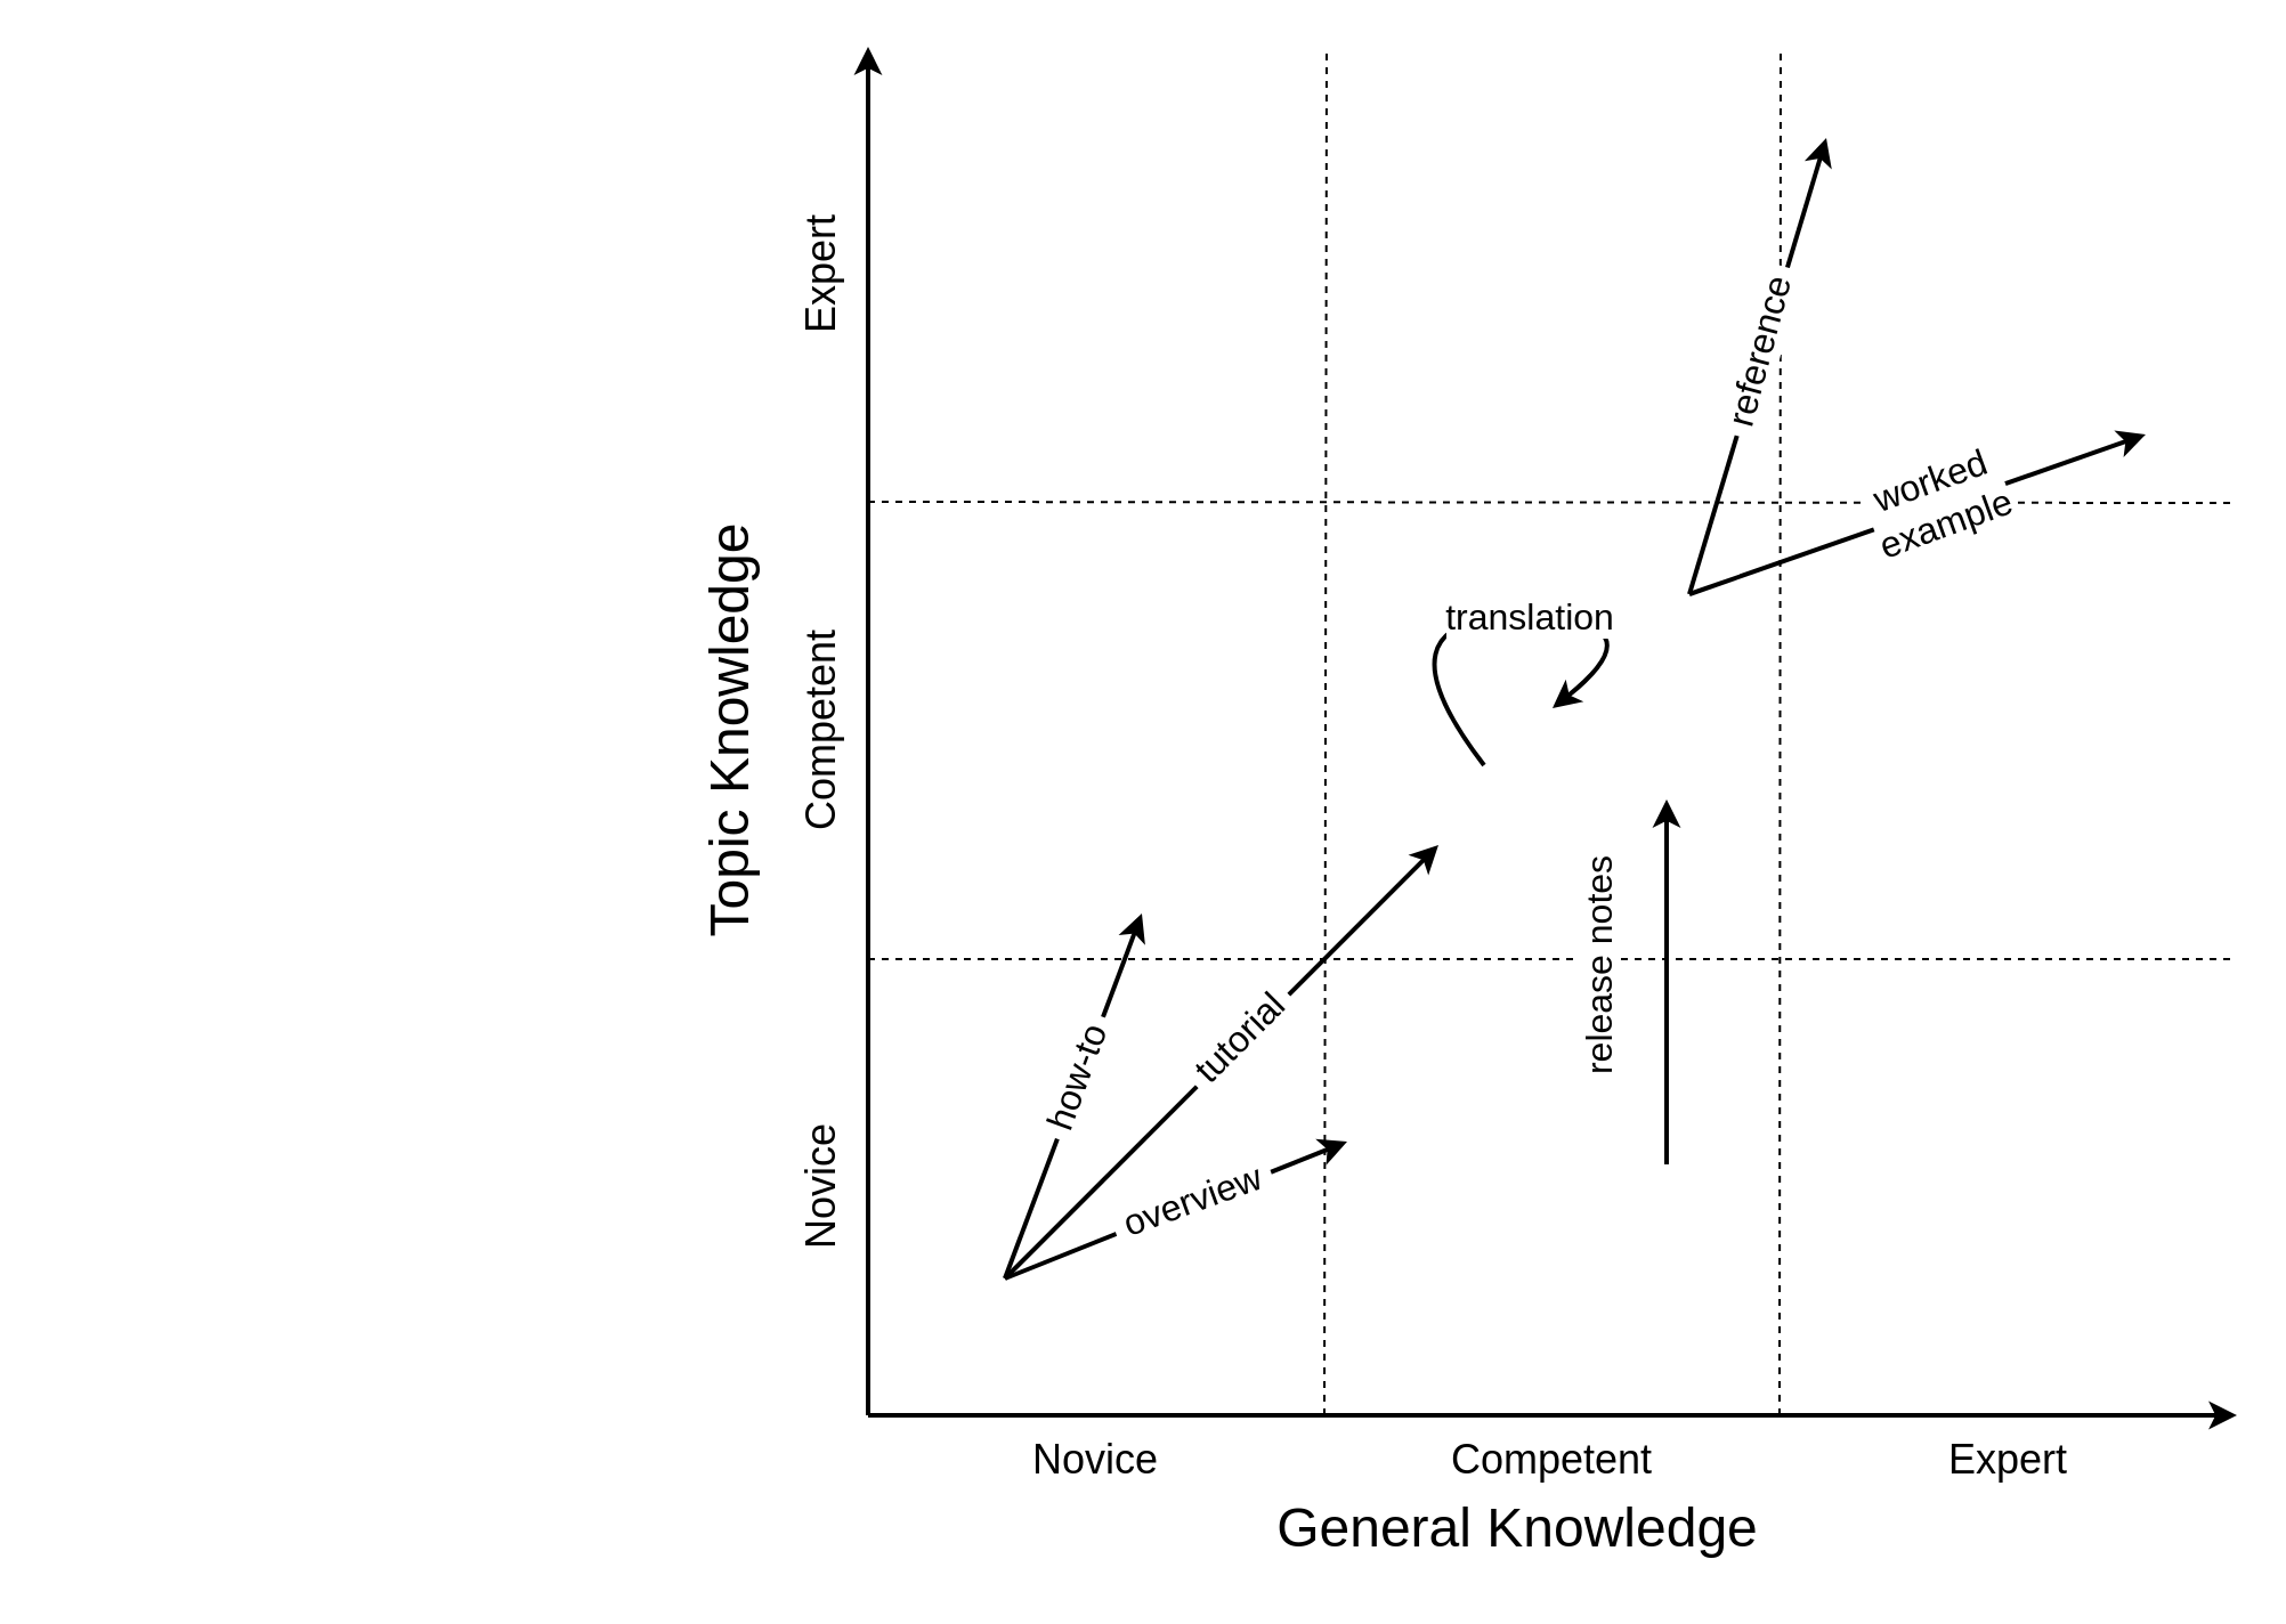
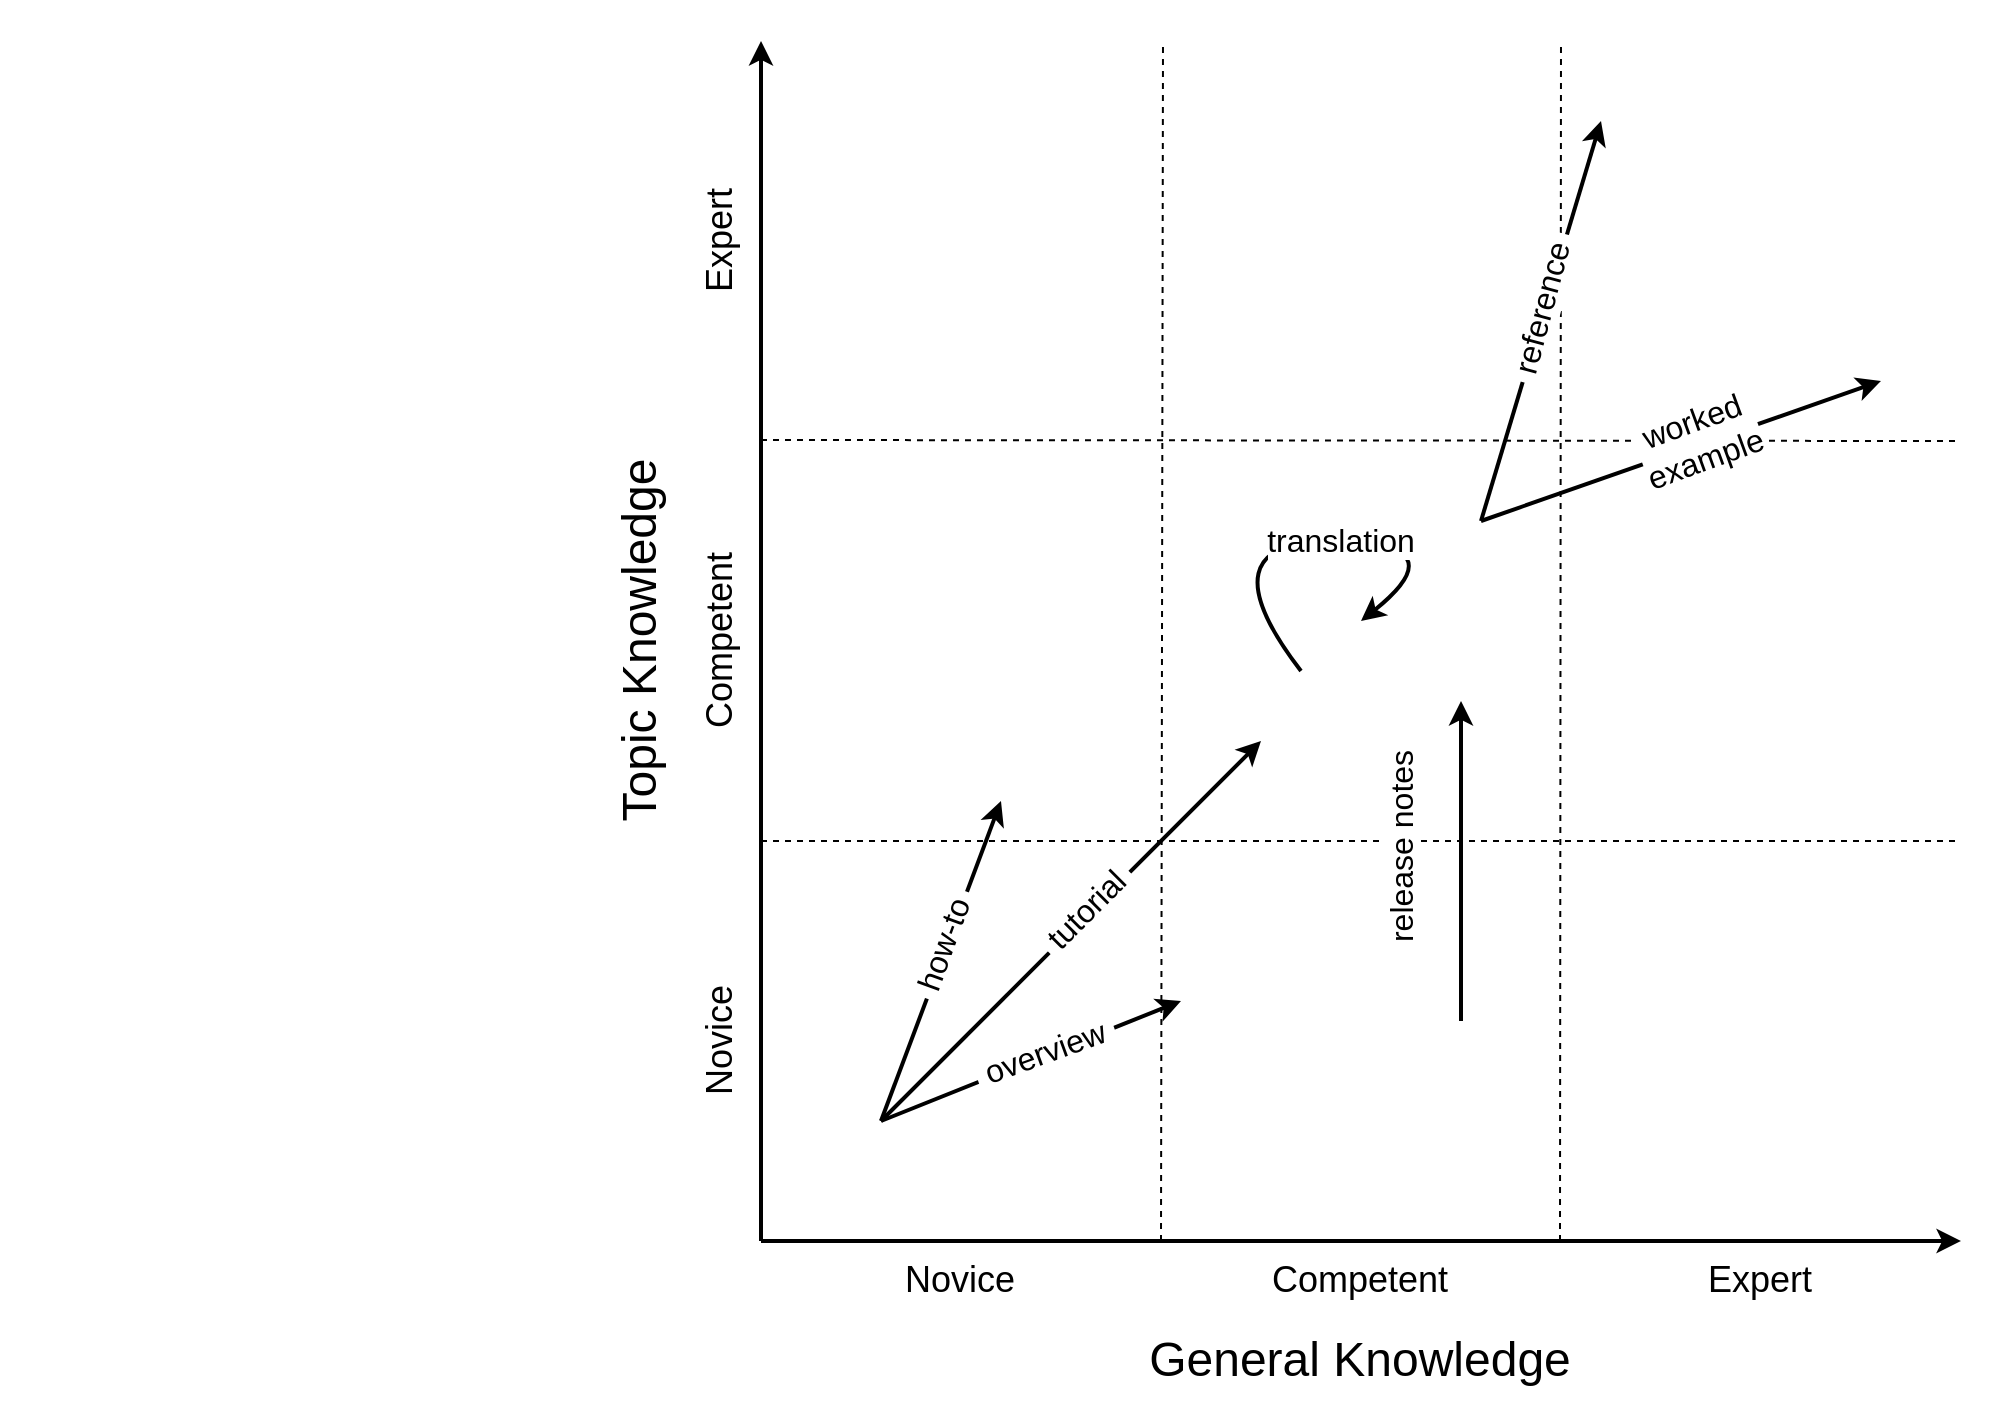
- <mxCell id="14" value="&lt;font style=&quot;font-size: 24px&quot;&gt;General Knowledge&lt;/font&gt;" style="text;html=1;strokeColor=none;fillColor=none;align=center;verticalAlign=middle;whiteSpace=wrap;rounded=0;" parent="1" vertex="1"><mxGeometry x="365" y="660" width="600" height="20" as="geometry" /></mxCell>
+ <mxCell id="14" value="&lt;font style=&quot;font-size: 24px&quot;&gt;General Knowledge&lt;/font&gt;" style="text;html=1;strokeColor=none;fillColor=none;align=center;verticalAlign=middle;whiteSpace=wrap;rounded=0;" parent="1" vertex="1"><mxGeometry x="380" y="670" width="600" height="20" as="geometry" /></mxCell>
